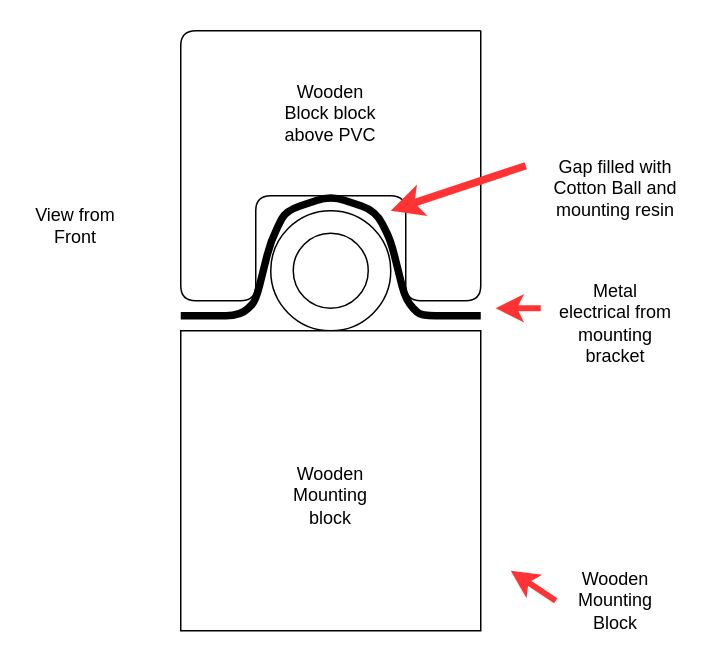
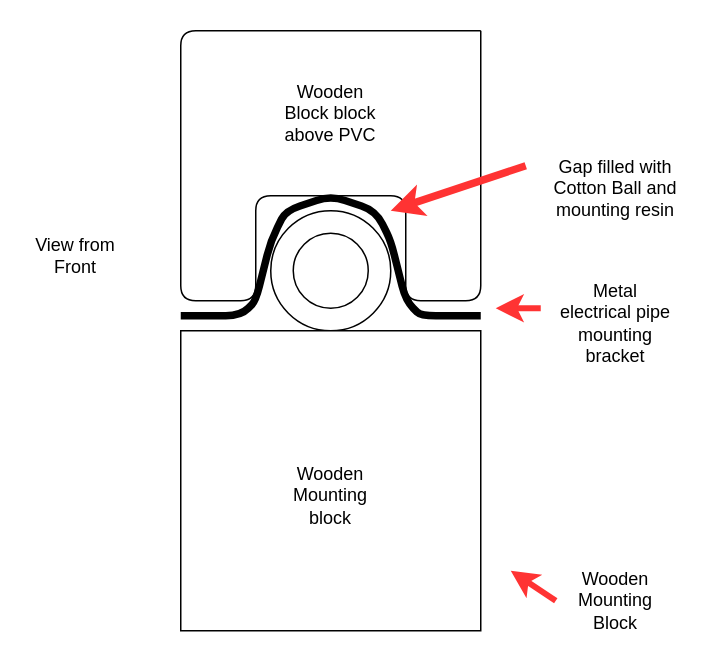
- <mxCell id="10" value="View from Front" style="text;html=1;strokeColor=none;fillColor=none;align=center;verticalAlign=middle;whiteSpace=wrap;rounded=0;" vertex="1" parent="1"><mxGeometry x="20" y="125" width="60" height="50" as="geometry" /></mxCell>
+ <mxCell id="10" value="View from Front" style="text;html=1;strokeColor=none;fillColor=none;align=center;verticalAlign=middle;whiteSpace=wrap;rounded=0;" vertex="1" parent="1"><mxGeometry x="20" y="145" width="60" height="50" as="geometry" /></mxCell>
- <mxCell id="9" value="Metal electrical from mounting bracket" style="text;html=1;strokeColor=none;fillColor=none;align=center;verticalAlign=middle;whiteSpace=wrap;rounded=0;dashed=1;" vertex="1" parent="1"><mxGeometry x="370" y="180" width="80" height="70" as="geometry" /></mxCell>
+ <mxCell id="9" value="Metal electrical pipe mounting bracket" style="text;html=1;strokeColor=none;fillColor=none;align=center;verticalAlign=middle;whiteSpace=wrap;rounded=0;dashed=1;" vertex="1" parent="1"><mxGeometry x="370" y="180" width="80" height="70" as="geometry" /></mxCell>
